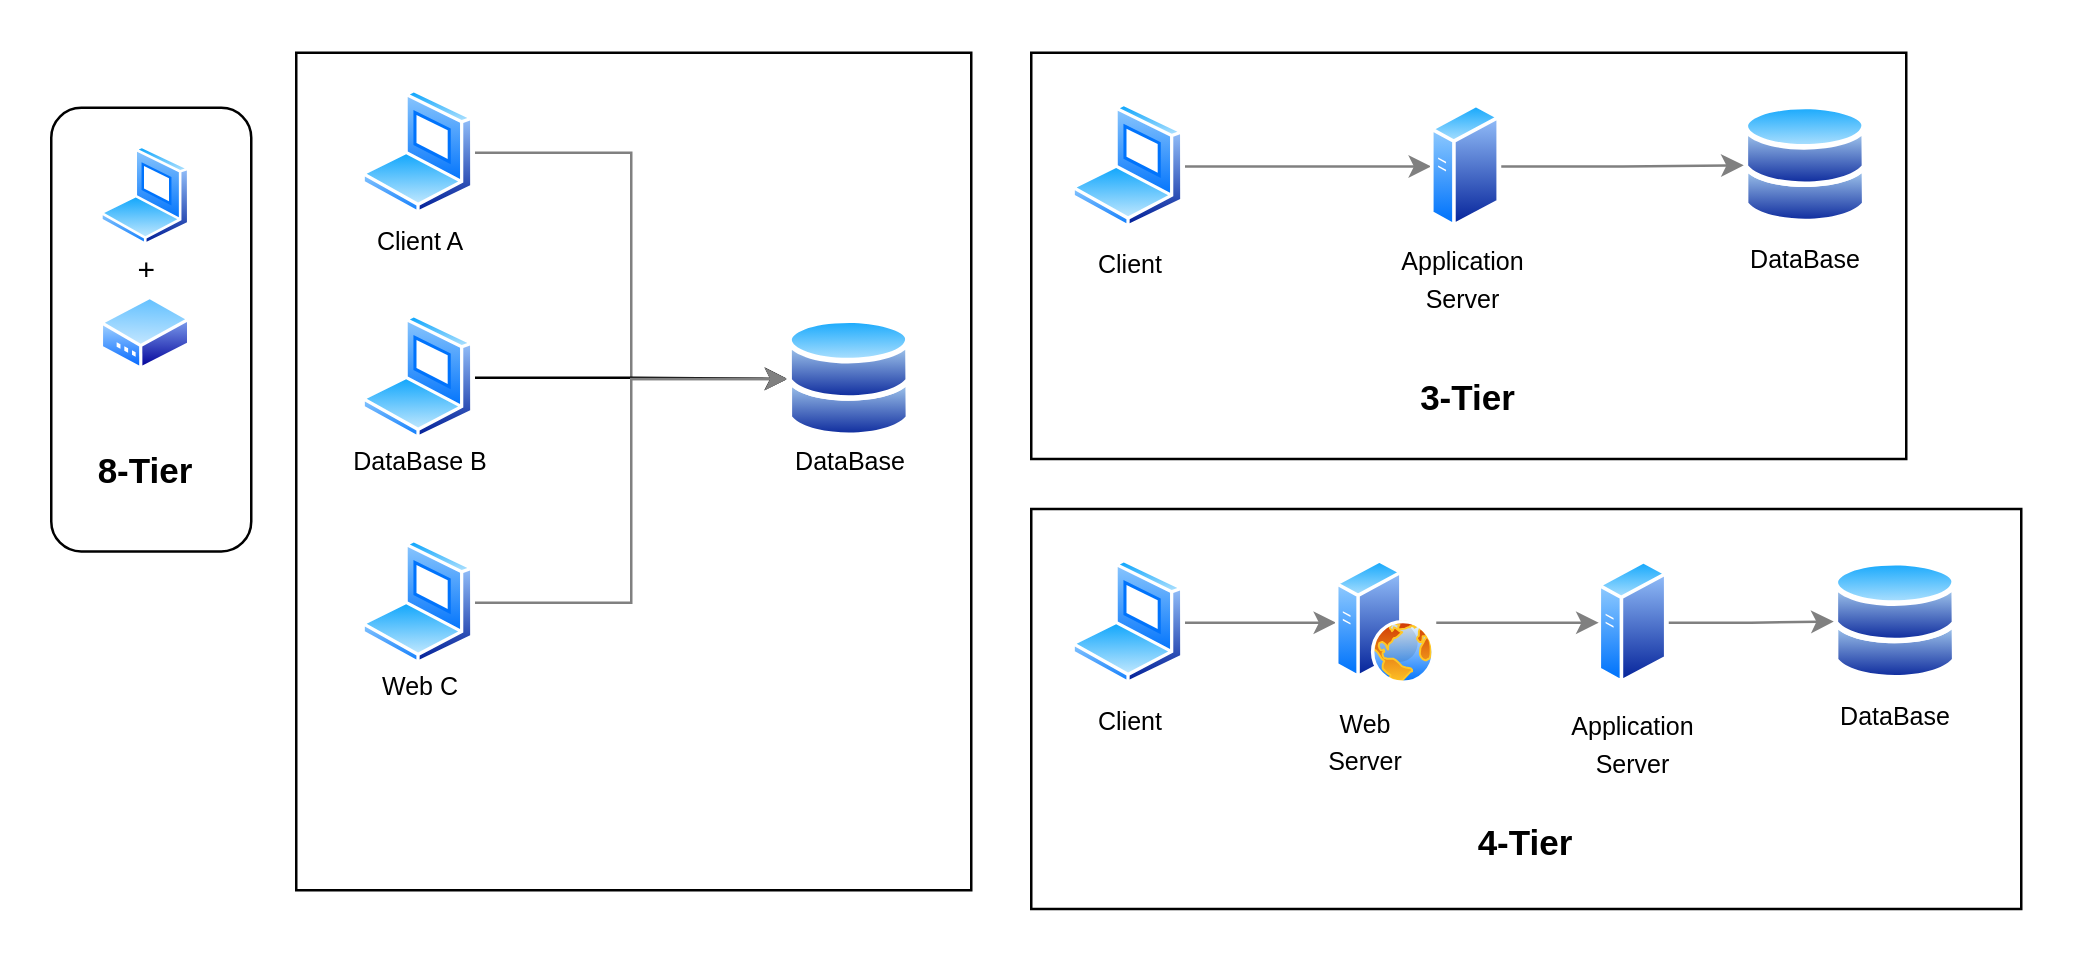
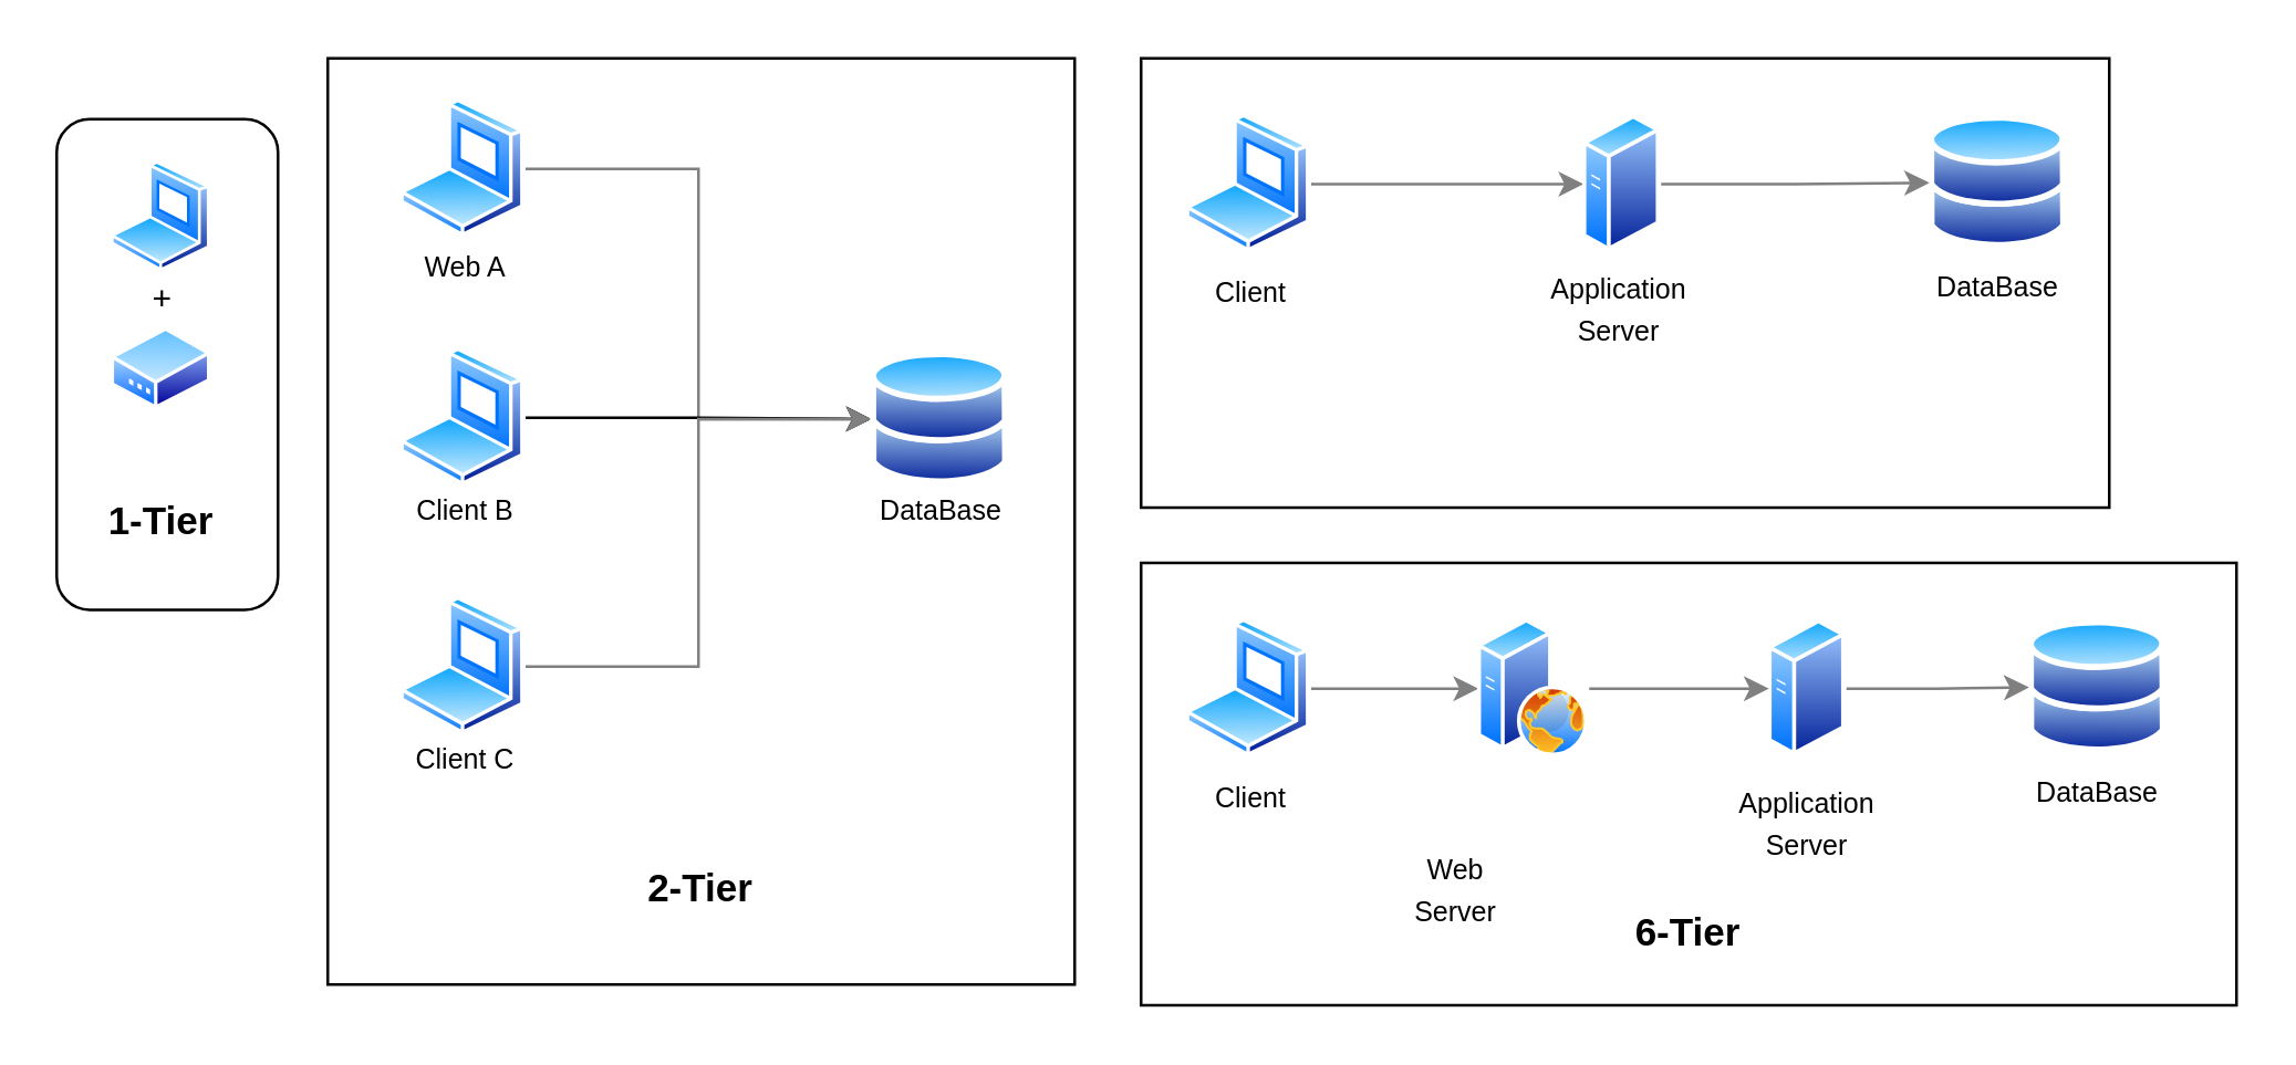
- <mxCell id="13" value="&lt;font style=&quot;font-size: 10px;&quot;&gt;Client A&lt;/font&gt;" style="text;html=1;align=center;verticalAlign=middle;whiteSpace=wrap;rounded=0;" vertex="1" parent="1"><mxGeometry x="138" y="80.5" width="60" height="30" as="geometry" /></mxCell>
+ <mxCell id="13" value="&lt;font style=&quot;font-size: 10px;&quot;&gt;Web A&lt;/font&gt;" style="text;html=1;align=center;verticalAlign=middle;whiteSpace=wrap;rounded=0;" vertex="1" parent="1"><mxGeometry x="138" y="80.5" width="60" height="30" as="geometry" /></mxCell>
- <mxCell id="29" value="&lt;b&gt;&lt;font style=&quot;font-size: 14px;&quot;&gt;3-Tier&lt;/font&gt;&lt;/b&gt;" style="text;html=1;align=center;verticalAlign=middle;whiteSpace=wrap;rounded=0;" vertex="1" parent="1"><mxGeometry x="557" y="143.5" width="60" height="30" as="geometry" /></mxCell>
- <mxCell id="14" value="&lt;font style=&quot;font-size: 10px;&quot;&gt;DataBase B&lt;/font&gt;" style="text;html=1;align=center;verticalAlign=middle;whiteSpace=wrap;rounded=0;" vertex="1" parent="1"><mxGeometry x="138" y="168.5" width="60" height="30" as="geometry" /></mxCell>
+ <mxCell id="14" value="&lt;font style=&quot;font-size: 10px;&quot;&gt;Client B&lt;/font&gt;" style="text;html=1;align=center;verticalAlign=middle;whiteSpace=wrap;rounded=0;" vertex="1" parent="1"><mxGeometry x="138" y="168.5" width="60" height="30" as="geometry" /></mxCell>
- <mxCell id="23" value="&lt;b&gt;&lt;font style=&quot;font-size: 14px;&quot;&gt;8-Tier&lt;/font&gt;&lt;/b&gt;" style="text;html=1;align=center;verticalAlign=middle;whiteSpace=wrap;rounded=0;" vertex="1" parent="1"><mxGeometry x="28" y="173" width="60" height="30" as="geometry" /></mxCell>
+ <mxCell id="23" value="&lt;b&gt;&lt;font style=&quot;font-size: 14px;&quot;&gt;1-Tier&lt;/font&gt;&lt;/b&gt;" style="text;html=1;align=center;verticalAlign=middle;whiteSpace=wrap;rounded=0;" vertex="1" parent="1"><mxGeometry x="28" y="173" width="60" height="30" as="geometry" /></mxCell>
- <mxCell id="15" value="&lt;font style=&quot;font-size: 10px;&quot;&gt;Web C&lt;/font&gt;" style="text;html=1;align=center;verticalAlign=middle;whiteSpace=wrap;rounded=0;" vertex="1" parent="1"><mxGeometry x="138" y="258.5" width="60" height="30" as="geometry" /></mxCell>
+ <mxCell id="15" value="&lt;font style=&quot;font-size: 10px;&quot;&gt;Client C&lt;/font&gt;" style="text;html=1;align=center;verticalAlign=middle;whiteSpace=wrap;rounded=0;" vertex="1" parent="1"><mxGeometry x="138" y="258.5" width="60" height="30" as="geometry" /></mxCell>
- <mxCell id="42" value="&lt;div&gt;&lt;span style=&quot;font-size: 10px;&quot;&gt;Web&lt;/span&gt;&lt;/div&gt;&lt;span style=&quot;font-size: 10px;&quot;&gt;Server&lt;/span&gt;" style="text;html=1;align=center;verticalAlign=middle;whiteSpace=wrap;rounded=0;" vertex="1" parent="1"><mxGeometry x="516" y="281" width="60" height="30" as="geometry" /></mxCell>
+ <mxCell id="42" value="&lt;div&gt;&lt;span style=&quot;font-size: 10px;&quot;&gt;Web&lt;/span&gt;&lt;/div&gt;&lt;span style=&quot;font-size: 10px;&quot;&gt;Server&lt;/span&gt;" style="text;html=1;align=center;verticalAlign=middle;whiteSpace=wrap;rounded=0;" vertex="1" parent="1"><mxGeometry x="496" y="306" width="60" height="30" as="geometry" /></mxCell>
+ <mxCell id="18" value="&lt;b&gt;&lt;font style=&quot;font-size: 14px;&quot;&gt;2-Tier&lt;/font&gt;&lt;/b&gt;" style="text;html=1;align=center;verticalAlign=middle;whiteSpace=wrap;rounded=0;" vertex="1" parent="1"><mxGeometry x="223" y="305.5" width="60" height="30" as="geometry" /></mxCell>
- <mxCell id="39" value="&lt;b&gt;&lt;font style=&quot;font-size: 14px;&quot;&gt;4-Tier&lt;/font&gt;&lt;/b&gt;" style="text;html=1;align=center;verticalAlign=middle;whiteSpace=wrap;rounded=0;" vertex="1" parent="1"><mxGeometry x="580" y="322" width="60" height="30" as="geometry" /></mxCell>
+ <mxCell id="39" value="&lt;b&gt;&lt;font style=&quot;font-size: 14px;&quot;&gt;6-Tier&lt;/font&gt;&lt;/b&gt;" style="text;html=1;align=center;verticalAlign=middle;whiteSpace=wrap;rounded=0;" vertex="1" parent="1"><mxGeometry x="580" y="322" width="60" height="30" as="geometry" /></mxCell>
